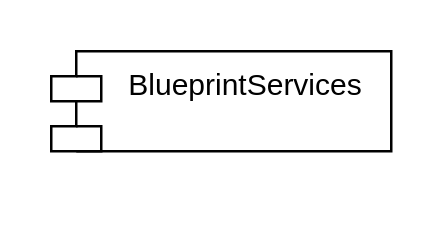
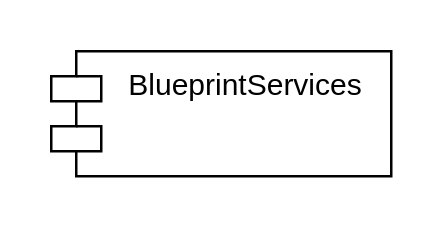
- <mxCell id="2" value="BlueprintServices" style="shape=module;align=left;spacingLeft=20;align=center;verticalAlign=top;" vertex="1" parent="1"><mxGeometry x="20" y="20" width="136" height="40" as="geometry" /></mxCell>
+ <mxCell id="2" value="BlueprintServices" style="shape=module;align=left;spacingLeft=20;align=center;verticalAlign=top;" vertex="1" parent="1"><mxGeometry x="20" y="20" width="136" height="50" as="geometry" /></mxCell>
